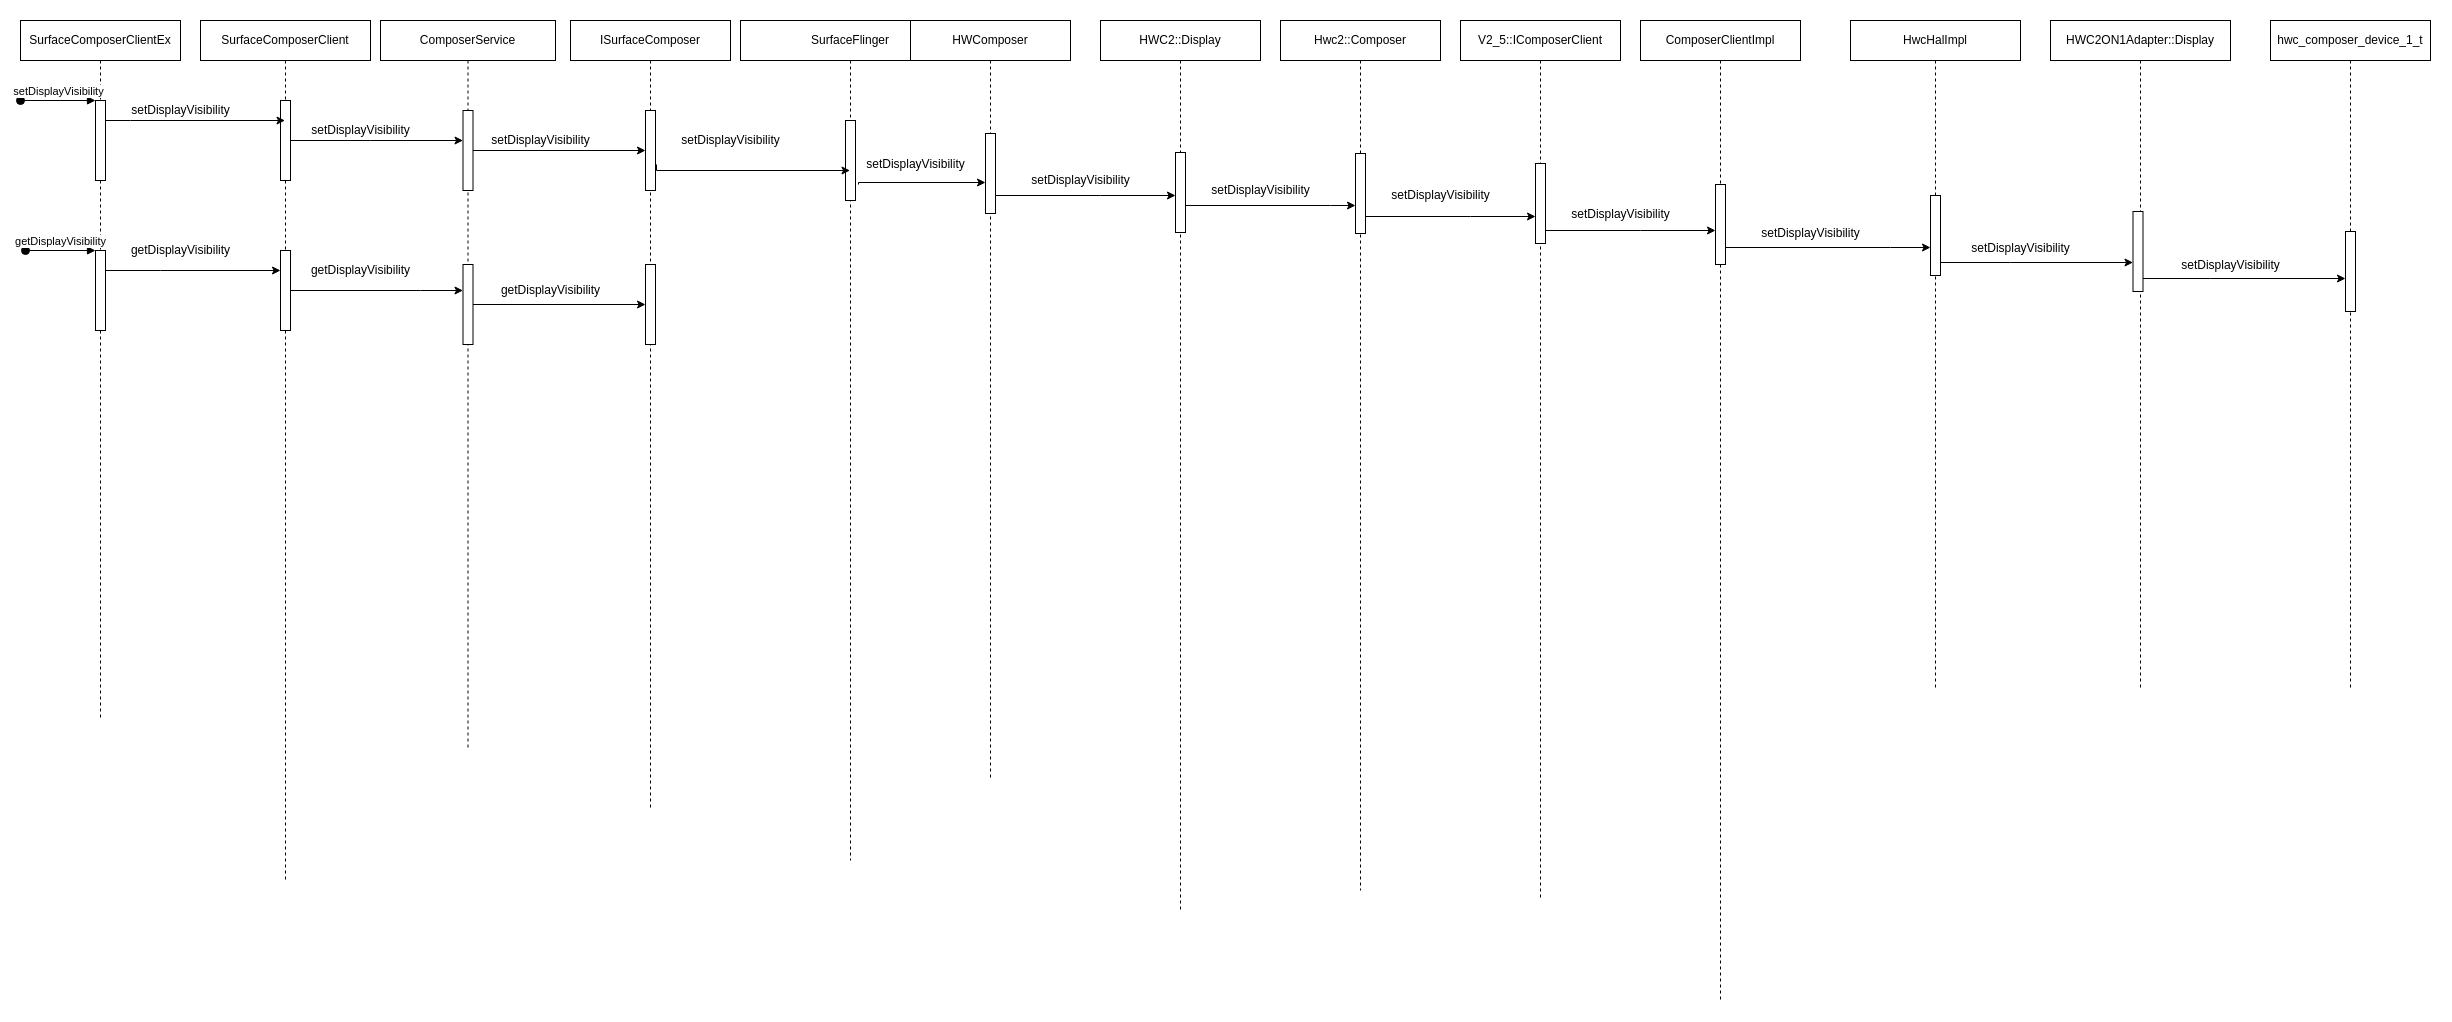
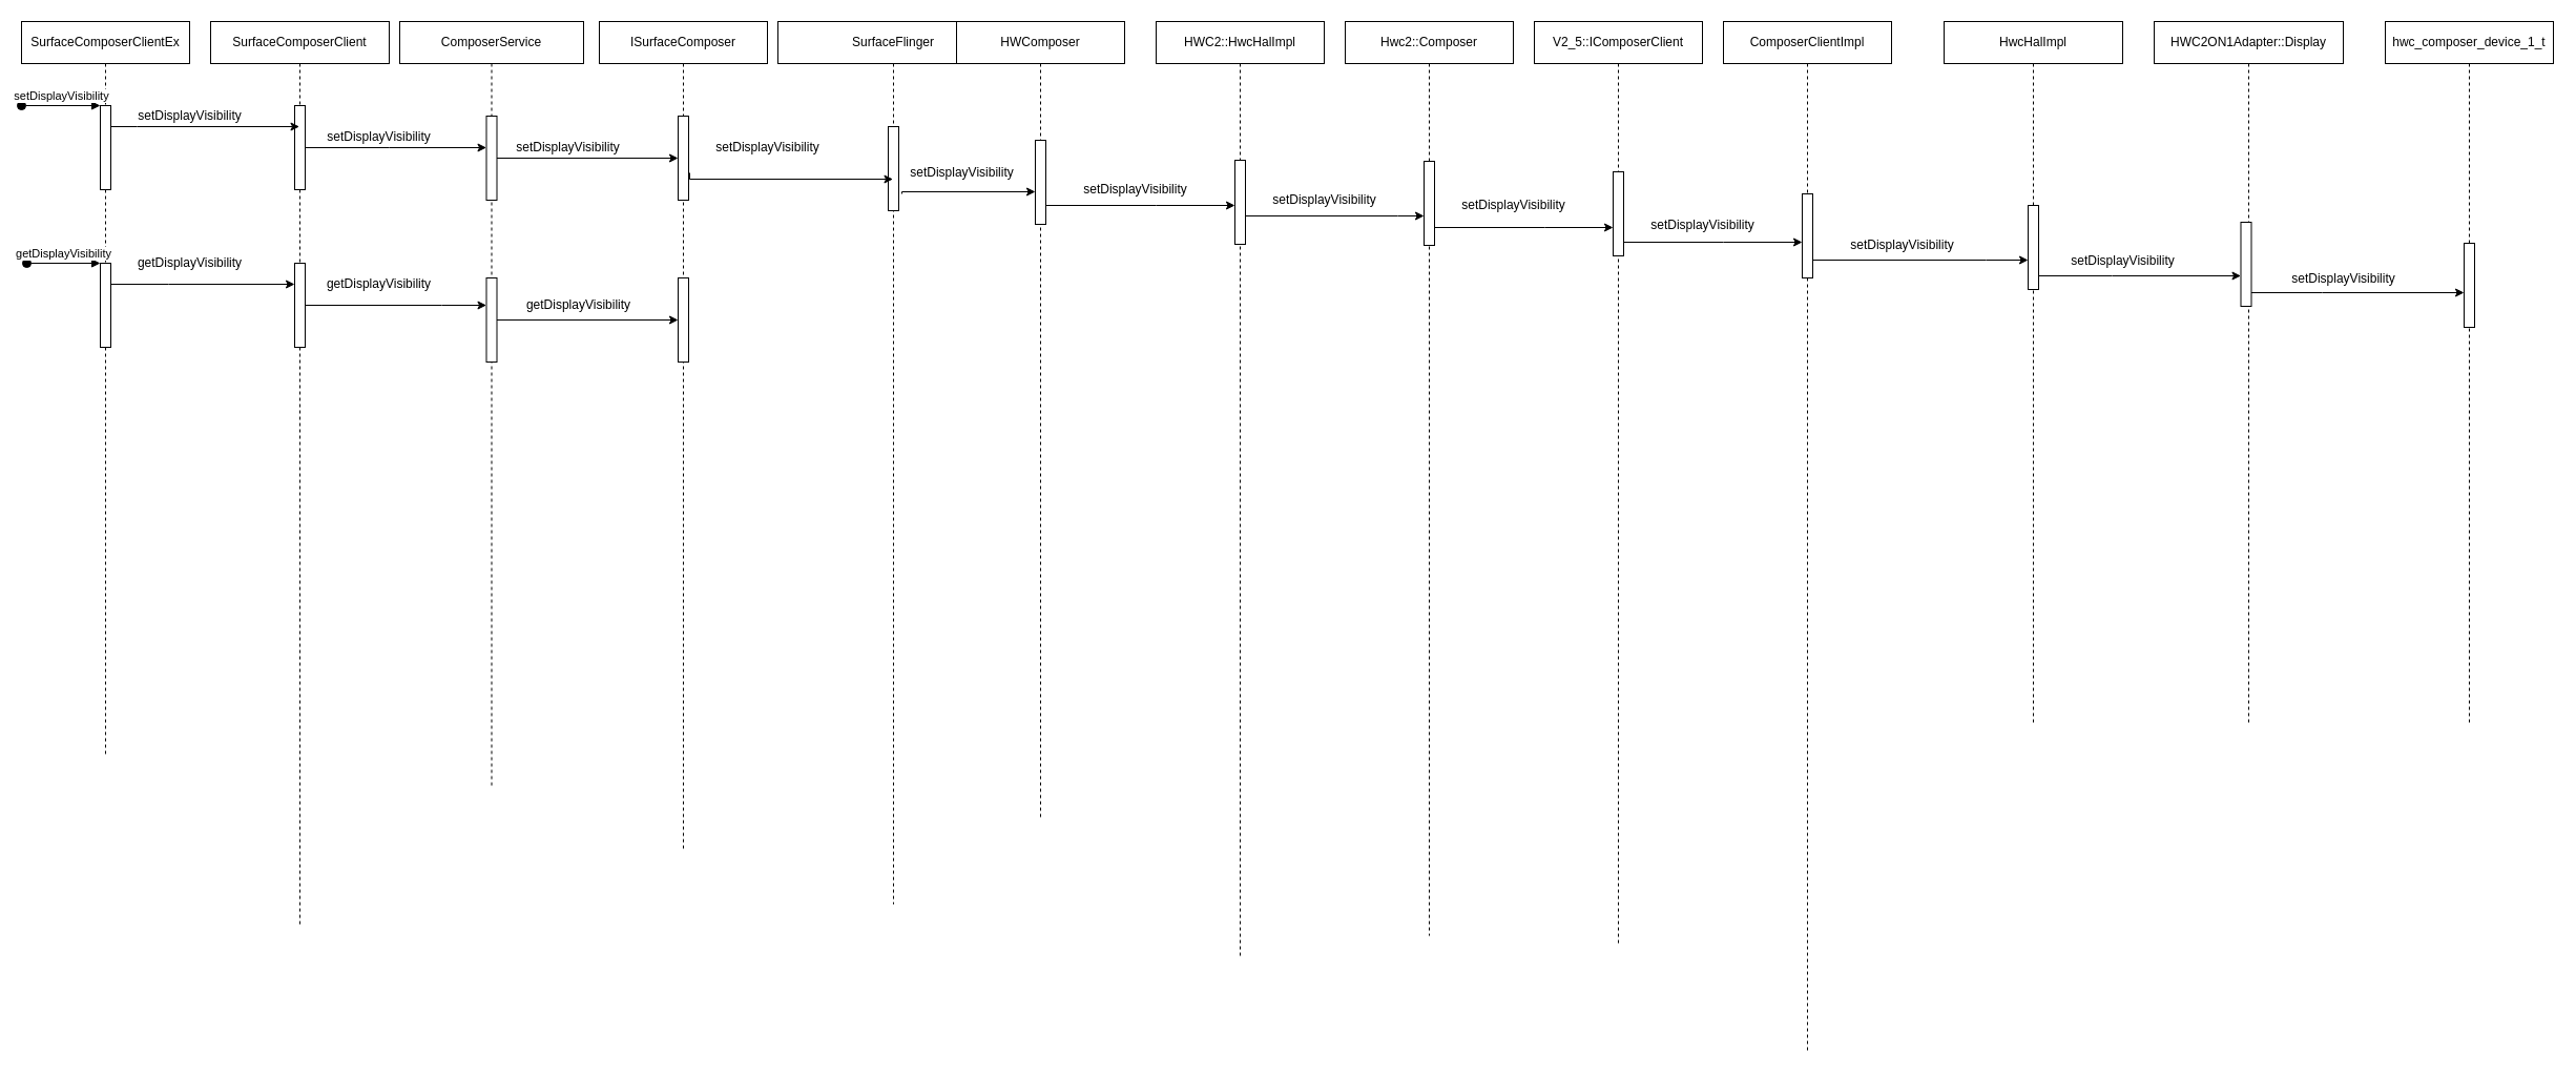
- <mxCell id="16" value="HWC2::Display" style="shape=umlLifeline;perimeter=lifelinePerimeter;whiteSpace=wrap;html=1;container=1;collapsible=0;recursiveResize=0;outlineConnect=0;" vertex="1" parent="1"><mxGeometry x="1100" y="20" width="160" height="890" as="geometry" /></mxCell>
+ <mxCell id="16" value="HWC2::HwcHalImpl" style="shape=umlLifeline;perimeter=lifelinePerimeter;whiteSpace=wrap;html=1;container=1;collapsible=0;recursiveResize=0;outlineConnect=0;" vertex="1" parent="1"><mxGeometry x="1100" y="20" width="160" height="890" as="geometry" /></mxCell>
